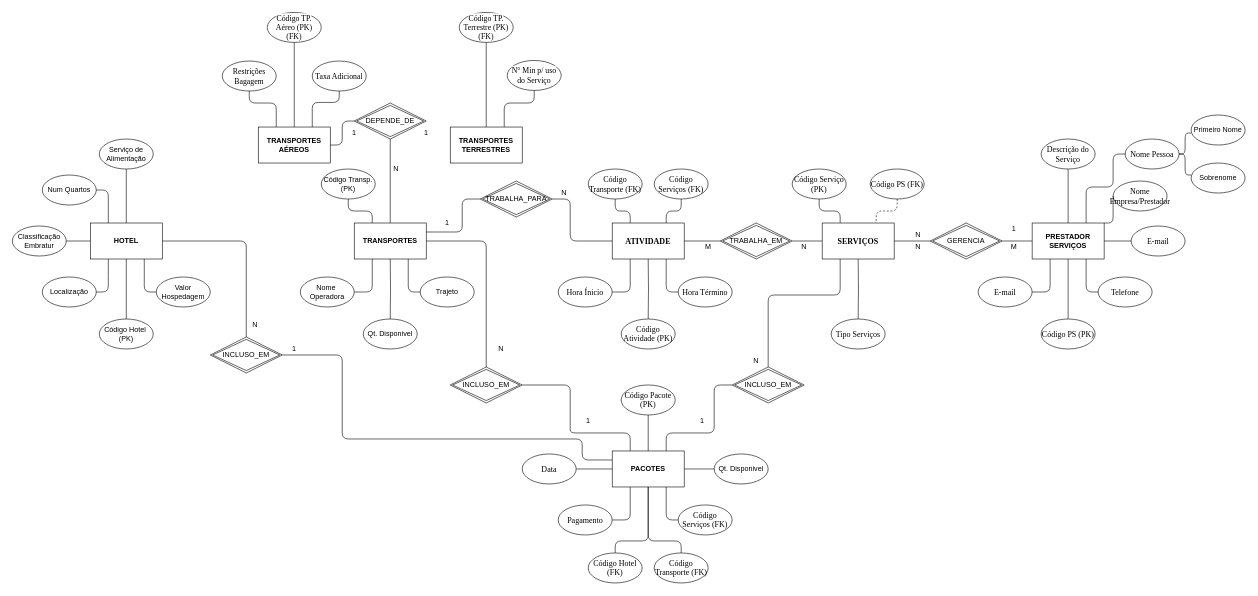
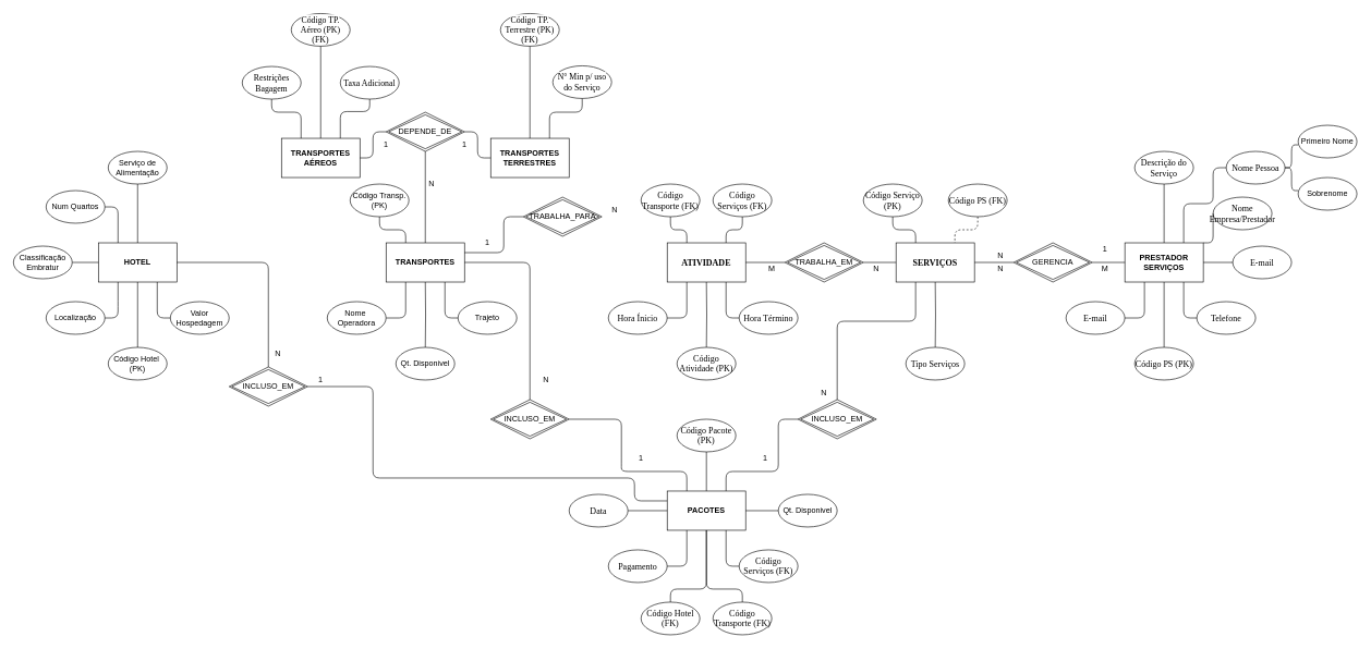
+ <mxCell id="90" value="" style="endArrow=none;html=1;strokeColor=#000000;exitX=1;exitY=0.5;exitDx=0;exitDy=0;entryX=0;entryY=0.5;entryDx=0;entryDy=0;" edge="1" parent="1" source="86" target="17"><mxGeometry width="50" height="50" relative="1" as="geometry"><mxPoint x="700" y="281" as="sourcePoint" /><mxPoint x="750" y="231" as="targetPoint" /><Array as="points"><mxPoint x="730" y="201" /><mxPoint x="730" y="241" /></Array></mxGeometry></mxCell>
- <mxCell id="120" value="" style="endArrow=none;html=1;strokeColor=#000000;exitX=0;exitY=0.5;exitDx=0;exitDy=0;entryX=1;entryY=0.5;entryDx=0;entryDy=0;" edge="1" parent="1" source="57" target="118"><mxGeometry width="50" height="50" relative="1" as="geometry"><mxPoint x="1160" y="541" as="sourcePoint" /><mxPoint x="1210" y="491" as="targetPoint" /><Array as="points"><mxPoint x="950" y="401" /><mxPoint x="950" y="331" /></Array></mxGeometry></mxCell>
